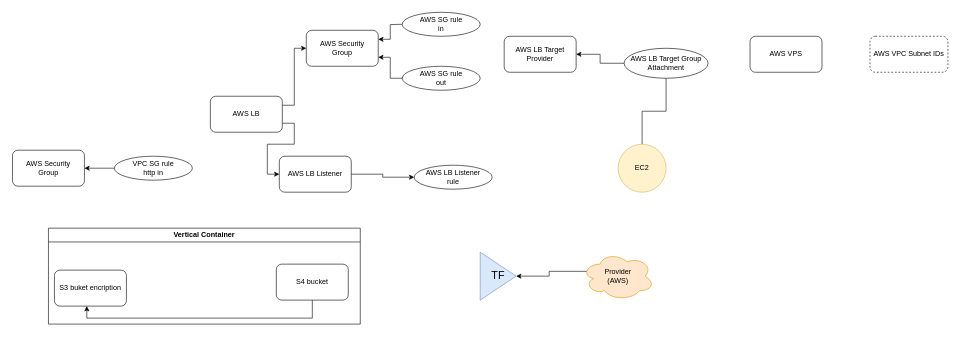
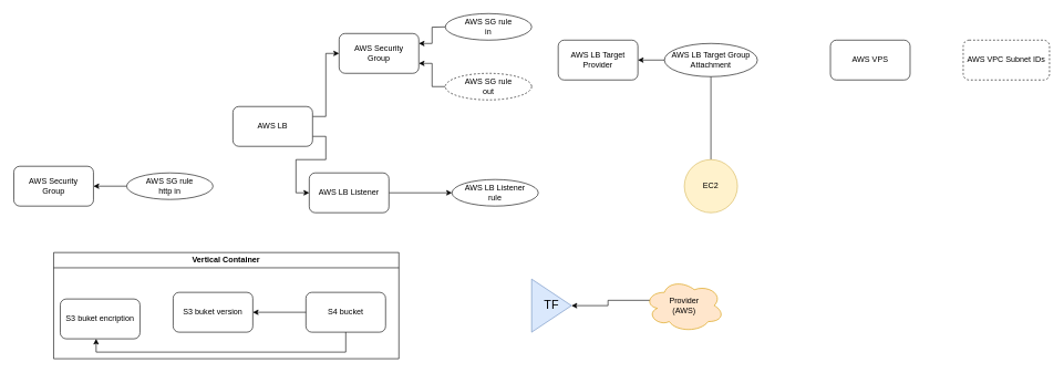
- <mxCell id="16" value="&lt;div&gt;AWS LB Target Group&lt;/div&gt;&lt;div&gt;Attachment&lt;br&gt;&lt;/div&gt;" style="ellipse;whiteSpace=wrap;html=1;" parent="1" vertex="1"><mxGeometry x="1040" y="80" width="140" height="50" as="geometry" /></mxCell>
+ <mxCell id="16" value="&lt;div&gt;AWS LB Target Group&lt;/div&gt;&lt;div&gt;Attachment&lt;br&gt;&lt;/div&gt;" style="ellipse;whiteSpace=wrap;html=1;" parent="1" vertex="1"><mxGeometry x="1000" y="65" width="140" height="50" as="geometry" /></mxCell>
- <mxCell id="6" value="&lt;div&gt;AWS SG rule&lt;/div&gt;&lt;div&gt;out&lt;br&gt;&lt;/div&gt;" style="ellipse;whiteSpace=wrap;html=1;" parent="1" vertex="1"><mxGeometry x="670" y="110" width="130" height="40" as="geometry" /></mxCell>
+ <mxCell id="6" value="&lt;div&gt;AWS SG rule&lt;/div&gt;&lt;div&gt;out&lt;br&gt;&lt;/div&gt;" style="ellipse;whiteSpace=wrap;html=1;dashed=1;" parent="1" vertex="1"><mxGeometry x="670" y="110" width="130" height="40" as="geometry" /></mxCell>
- <mxCell id="20" value="&lt;div&gt;VPC SG rule&lt;/div&gt;&lt;div&gt;http in&lt;br&gt;&lt;/div&gt;" style="ellipse;whiteSpace=wrap;html=1;" parent="1" vertex="1"><mxGeometry x="190" y="260" width="130" height="40" as="geometry" /></mxCell>
+ <mxCell id="20" value="&lt;div&gt;AWS SG rule&lt;/div&gt;&lt;div&gt;http in&lt;br&gt;&lt;/div&gt;" style="ellipse;whiteSpace=wrap;html=1;" parent="1" vertex="1"><mxGeometry x="190" y="260" width="130" height="40" as="geometry" /></mxCell>
- <mxCell id="12" value="&lt;div&gt;AWS LB Listener&lt;/div&gt;&lt;div&gt;rule&lt;br&gt;&lt;/div&gt;" style="ellipse;whiteSpace=wrap;html=1;" parent="1" vertex="1"><mxGeometry x="690" y="275" width="130" height="40" as="geometry" /></mxCell>
+ <mxCell id="12" value="&lt;div&gt;AWS LB Listener&lt;/div&gt;&lt;div&gt;rule&lt;br&gt;&lt;/div&gt;" style="ellipse;whiteSpace=wrap;html=1;" parent="1" vertex="1"><mxGeometry x="680" y="270" width="130" height="40" as="geometry" /></mxCell>
+ <mxCell id="28" value="S3 buket version" style="rounded=1;whiteSpace=wrap;html=1;" parent="26" vertex="1"><mxGeometry x="180" y="60" width="120" height="60" as="geometry" /></mxCell>
+ <mxCell id="30" style="edgeStyle=orthogonalEdgeStyle;rounded=0;orthogonalLoop=1;jettySize=auto;html=1;exitX=0;exitY=0.5;exitDx=0;exitDy=0;entryX=1;entryY=0.5;entryDx=0;entryDy=0;" parent="26" source="29" target="28" edge="1"><mxGeometry relative="1" as="geometry" /></mxCell>
